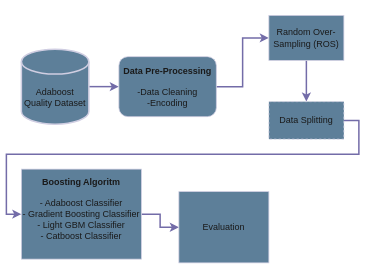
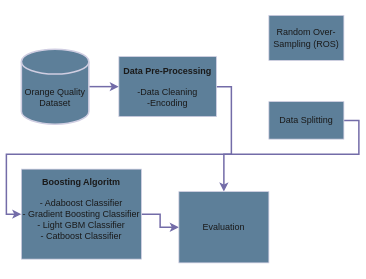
- <mxCell id="3" style="edgeStyle=orthogonalEdgeStyle;rounded=0;orthogonalLoop=1;jettySize=auto;html=1;exitX=1;exitY=0.5;exitDx=0;exitDy=0;entryX=0;entryY=0.5;entryDx=0;entryDy=0;labelBackgroundColor=none;strokeColor=#736CA8;strokeWidth=2;fontColor=default;" edge="1" parent="1" source="4" target="9"><mxGeometry relative="1" as="geometry" /></mxCell>
+ <mxCell id="3" style="edgeStyle=orthogonalEdgeStyle;rounded=0;orthogonalLoop=1;jettySize=auto;html=1;exitX=1;exitY=0.5;exitDx=0;exitDy=0;labelBackgroundColor=none;strokeColor=#736CA8;strokeWidth=2;fontColor=default;" edge="1" parent="1" source="4" target="7"><mxGeometry relative="1" as="geometry" /></mxCell>
- <mxCell id="8" style="edgeStyle=orthogonalEdgeStyle;rounded=0;orthogonalLoop=1;jettySize=auto;html=1;exitX=0.5;exitY=1;exitDx=0;exitDy=0;entryX=0.5;entryY=0;entryDx=0;entryDy=0;labelBackgroundColor=none;strokeColor=#736CA8;strokeWidth=2;fontColor=default;" edge="1" parent="1" source="9" target="11"><mxGeometry relative="1" as="geometry" /></mxCell>
- <mxCell id="12" value="&lt;div&gt;&lt;br&gt;&lt;/div&gt;&lt;div&gt;&lt;br&gt;&lt;/div&gt;Adaboost Quality Dataset" style="strokeWidth=2;html=1;shape=mxgraph.flowchart.database;whiteSpace=wrap;labelBackgroundColor=none;fillColor=#5D7F99;strokeColor=#D0CEE2;fontColor=#1A1A1A;" vertex="1" parent="1"><mxGeometry x="20" y="65" width="90" height="100" as="geometry" /></mxCell>
+ <mxCell id="12" value="&lt;div&gt;&lt;br&gt;&lt;/div&gt;&lt;div&gt;&lt;br&gt;&lt;/div&gt;Orange Quality Dataset" style="strokeWidth=2;html=1;shape=mxgraph.flowchart.database;whiteSpace=wrap;labelBackgroundColor=none;fillColor=#5D7F99;strokeColor=#D0CEE2;fontColor=#1A1A1A;" vertex="1" parent="1"><mxGeometry x="20" y="65" width="90" height="100" as="geometry" /></mxCell>
- <mxCell id="4" value="&lt;b&gt;Data Pre-Processing&lt;/b&gt;&lt;div&gt;&lt;b&gt;&lt;br&gt;&lt;/b&gt;&lt;/div&gt;&lt;div&gt;-Data Cleaning&lt;/div&gt;&lt;div&gt;-Encoding&lt;/div&gt;" style="whiteSpace=wrap;html=1;labelBackgroundColor=none;strokeColor=#D0CEE2;fillColor=#5D7F99;fontColor=#1A1A1A;rounded=1;" vertex="1" parent="1"><mxGeometry x="150" y="75" width="130" height="80" as="geometry" /></mxCell>
+ <mxCell id="4" value="&lt;b&gt;Data Pre-Processing&lt;/b&gt;&lt;div&gt;&lt;b&gt;&lt;br&gt;&lt;/b&gt;&lt;/div&gt;&lt;div&gt;-Data Cleaning&lt;/div&gt;&lt;div&gt;-Encoding&lt;/div&gt;" style="rounded=0;whiteSpace=wrap;html=1;labelBackgroundColor=none;strokeColor=#D0CEE2;fillColor=#5D7F99;fontColor=#1A1A1A;" vertex="1" parent="1"><mxGeometry x="150" y="75" width="130" height="80" as="geometry" /></mxCell>
- <mxCell id="11" value="Data Splitting" style="rounded=0;whiteSpace=wrap;html=1;labelBackgroundColor=none;fillColor=#5D7F99;strokeColor=#D0CEE2;fontColor=#1A1A1A;dashed=1;" vertex="1" parent="1"><mxGeometry x="350" y="135" width="100" height="50" as="geometry" /></mxCell>
+ <mxCell id="11" value="Data Splitting" style="rounded=0;whiteSpace=wrap;html=1;labelBackgroundColor=none;fillColor=#5D7F99;strokeColor=#D0CEE2;fontColor=#1A1A1A;" vertex="1" parent="1"><mxGeometry x="350" y="135" width="100" height="50" as="geometry" /></mxCell>
